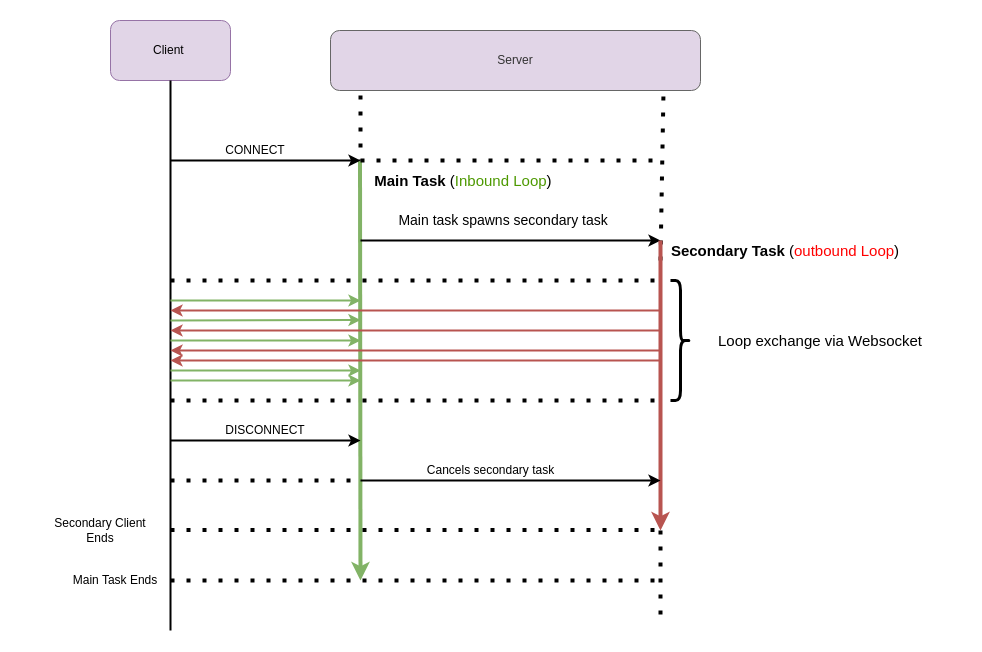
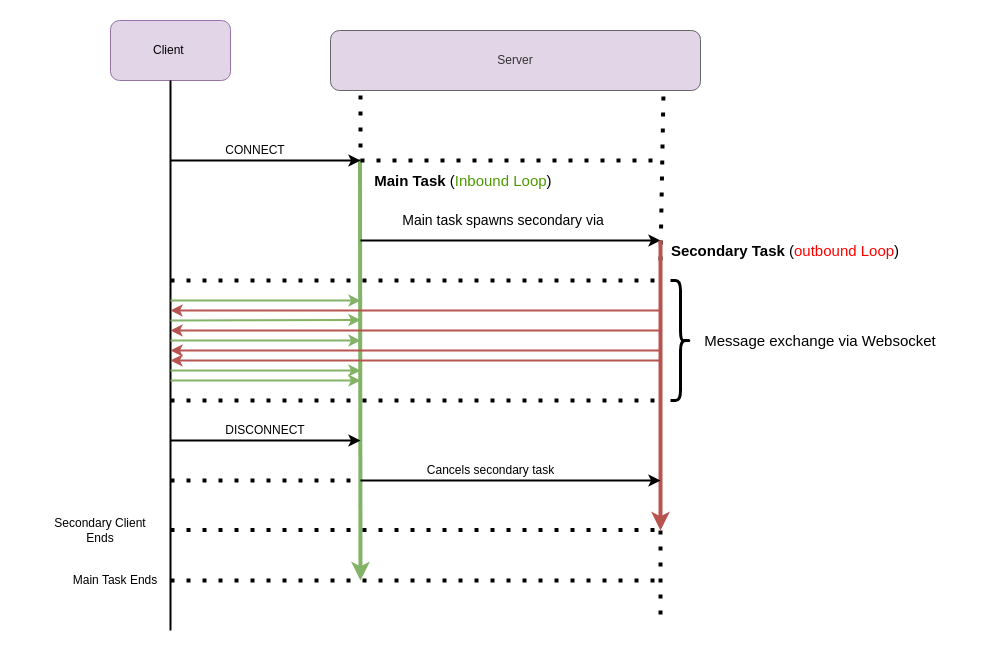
- <mxCell id="14" value="&lt;font style=&quot;font-size: 14px&quot;&gt;Main task spawns secondary task&amp;nbsp;&lt;/font&gt;" style="text;html=1;strokeColor=none;fillColor=none;align=center;verticalAlign=middle;whiteSpace=wrap;rounded=0;" vertex="1" parent="1"><mxGeometry x="360" y="210" width="290" height="20" as="geometry" /></mxCell>
+ <mxCell id="14" value="&lt;font style=&quot;font-size: 14px&quot;&gt;Main task spawns secondary via&amp;nbsp;&lt;/font&gt;" style="text;html=1;strokeColor=none;fillColor=none;align=center;verticalAlign=middle;whiteSpace=wrap;rounded=0;" vertex="1" parent="1"><mxGeometry x="360" y="210" width="290" height="20" as="geometry" /></mxCell>
- <mxCell id="34" value="&lt;span style=&quot;font-size: 15px&quot;&gt;Loop exchange via Websocket&lt;/span&gt;" style="text;html=1;strokeColor=none;fillColor=none;align=center;verticalAlign=middle;whiteSpace=wrap;rounded=0;" vertex="1" parent="1"><mxGeometry x="680" y="330" width="280" height="20" as="geometry" /></mxCell>
+ <mxCell id="34" value="&lt;span style=&quot;font-size: 15px&quot;&gt;Message exchange via Websocket&lt;/span&gt;" style="text;html=1;strokeColor=none;fillColor=none;align=center;verticalAlign=middle;whiteSpace=wrap;rounded=0;" vertex="1" parent="1"><mxGeometry x="680" y="330" width="280" height="20" as="geometry" /></mxCell>
